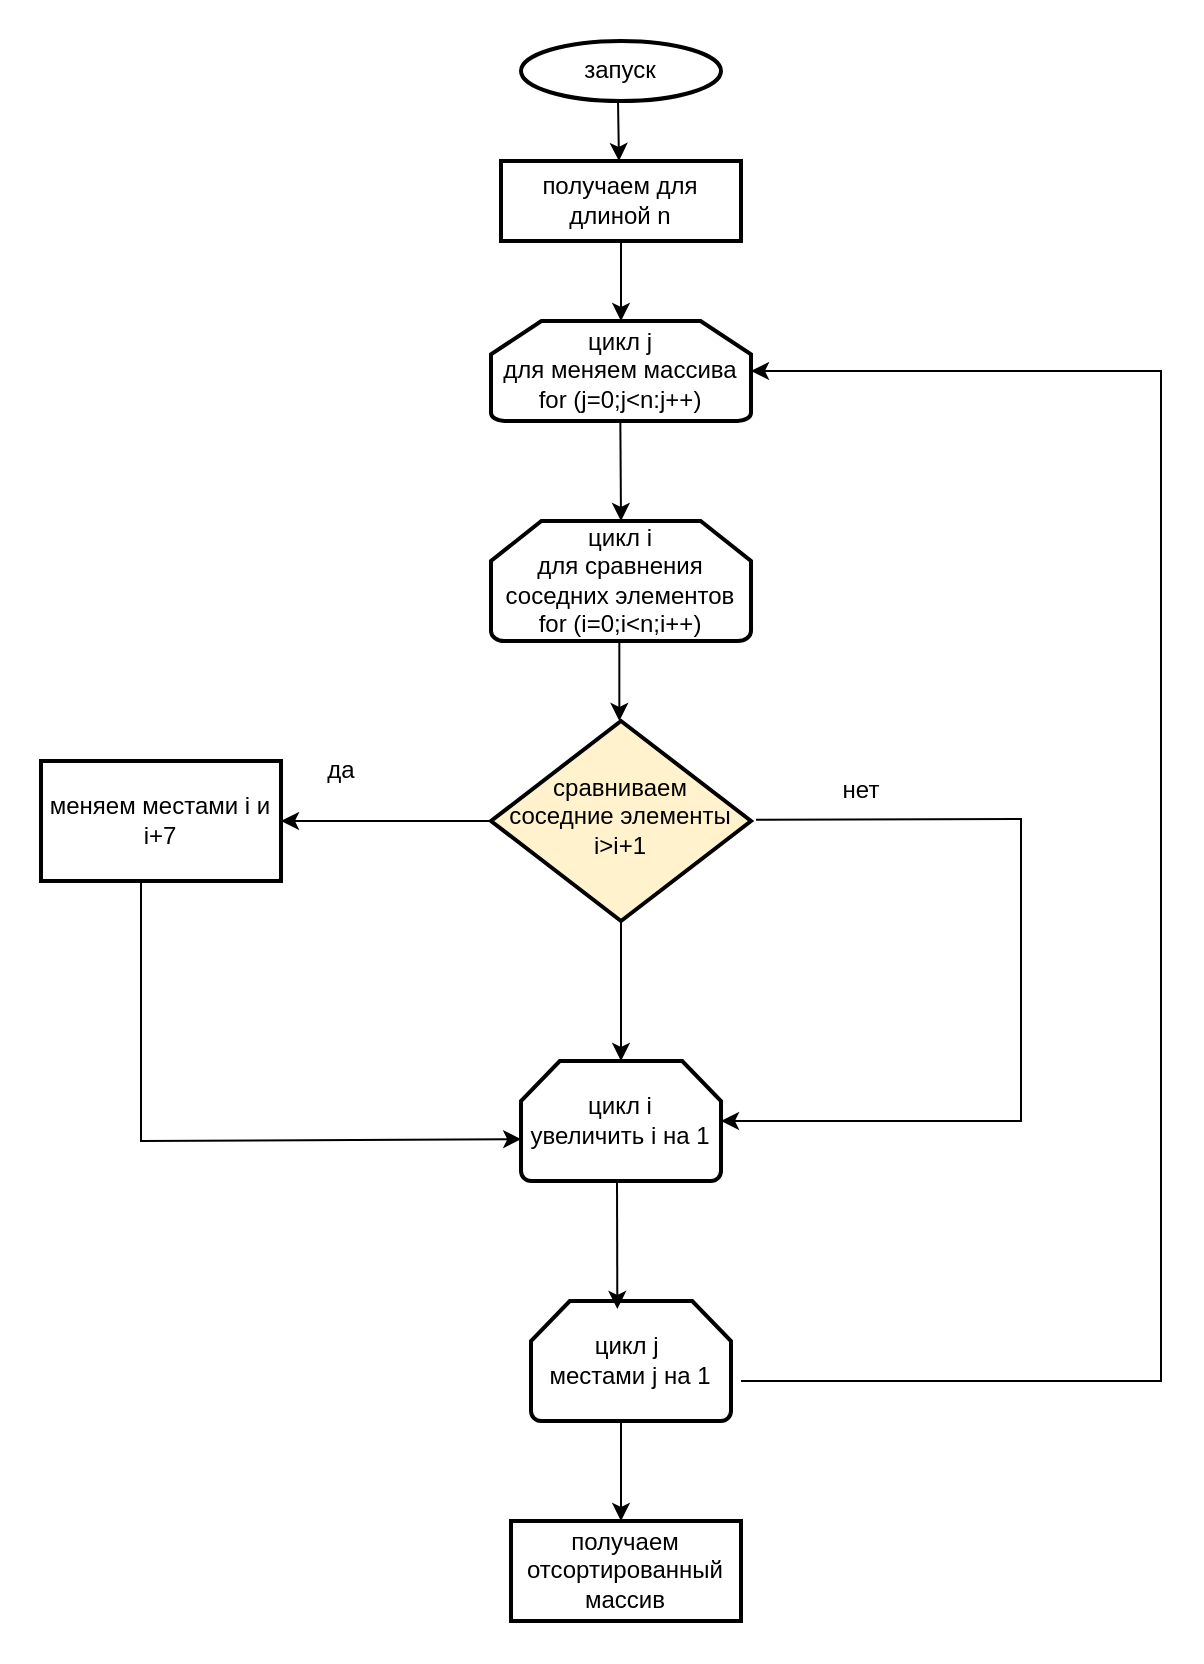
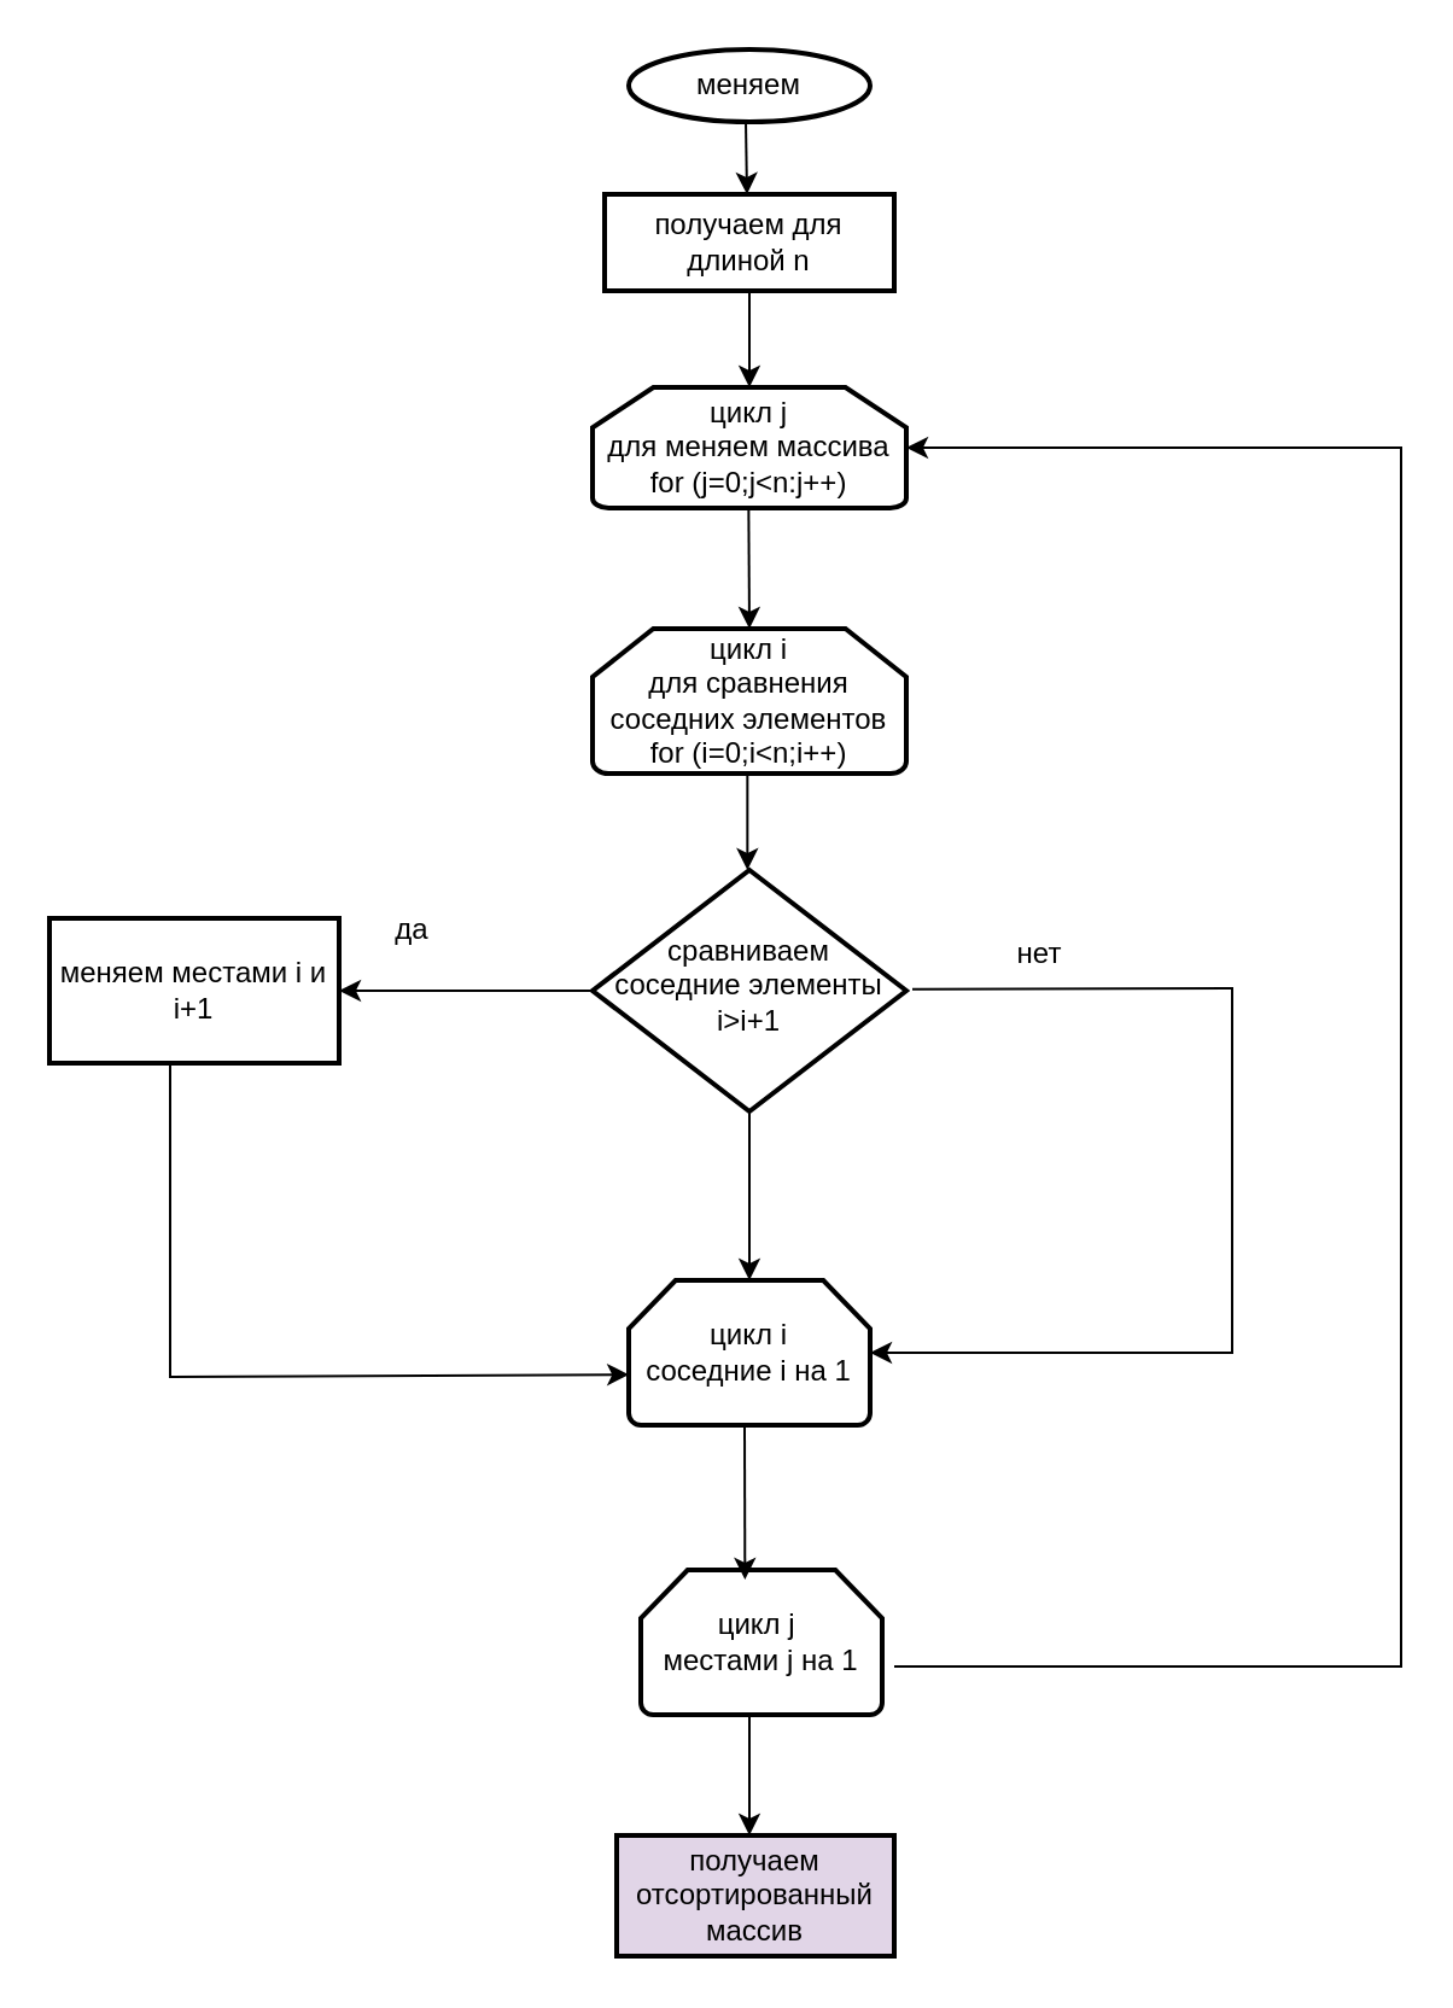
- <mxCell id="3" value="запуск" style="ellipse;whiteSpace=wrap;html=1;strokeWidth=2;" parent="1" vertex="1"><mxGeometry x="260" y="20" width="100" height="30" as="geometry" /></mxCell>
+ <mxCell id="3" value="меняем" style="ellipse;whiteSpace=wrap;html=1;strokeWidth=2;" parent="1" vertex="1"><mxGeometry x="260" y="20" width="100" height="30" as="geometry" /></mxCell>
- <mxCell id="10" value="меняем местами i и i+7" style="rounded=0;whiteSpace=wrap;html=1;strokeWidth=2;" parent="1" vertex="1"><mxGeometry x="20" y="380" width="120" height="60" as="geometry" /></mxCell>
+ <mxCell id="10" value="меняем местами i и i+1" style="rounded=0;whiteSpace=wrap;html=1;strokeWidth=2;" parent="1" vertex="1"><mxGeometry x="20" y="380" width="120" height="60" as="geometry" /></mxCell>
- <mxCell id="2" value="сравниваем соседние элементы&lt;br&gt;i&amp;gt;i+1&lt;br&gt;" style="rhombus;whiteSpace=wrap;html=1;shadow=0;fontFamily=Helvetica;fontSize=12;align=center;strokeWidth=2;spacing=6;spacingTop=-4;fillColor=#fff2cc;" parent="1" vertex="1"><mxGeometry x="245" y="360" width="130" height="100" as="geometry" /></mxCell>
+ <mxCell id="2" value="сравниваем соседние элементы&lt;br&gt;i&amp;gt;i+1&lt;br&gt;" style="rhombus;whiteSpace=wrap;html=1;shadow=0;fontFamily=Helvetica;fontSize=12;align=center;strokeWidth=2;spacing=6;spacingTop=-4;" parent="1" vertex="1"><mxGeometry x="245" y="360" width="130" height="100" as="geometry" /></mxCell>
- <mxCell id="11" value="цикл i&lt;br&gt;увеличить i на 1" style="strokeWidth=2;html=1;shape=mxgraph.flowchart.loop_limit;whiteSpace=wrap;" parent="1" vertex="1"><mxGeometry x="260" y="530" width="100" height="60" as="geometry" /></mxCell>
+ <mxCell id="11" value="цикл i&lt;br&gt;соседние i на 1" style="strokeWidth=2;html=1;shape=mxgraph.flowchart.loop_limit;whiteSpace=wrap;" parent="1" vertex="1"><mxGeometry x="260" y="530" width="100" height="60" as="geometry" /></mxCell>
- <mxCell id="16" value="получаем отсортированный массив" style="rounded=0;whiteSpace=wrap;html=1;strokeWidth=2;" parent="1" vertex="1"><mxGeometry x="255" y="760" width="115" height="50" as="geometry" /></mxCell>
+ <mxCell id="16" value="получаем отсортированный массив" style="rounded=0;whiteSpace=wrap;html=1;strokeWidth=2;fillColor=#e1d5e7;" parent="1" vertex="1"><mxGeometry x="255" y="760" width="115" height="50" as="geometry" /></mxCell>
